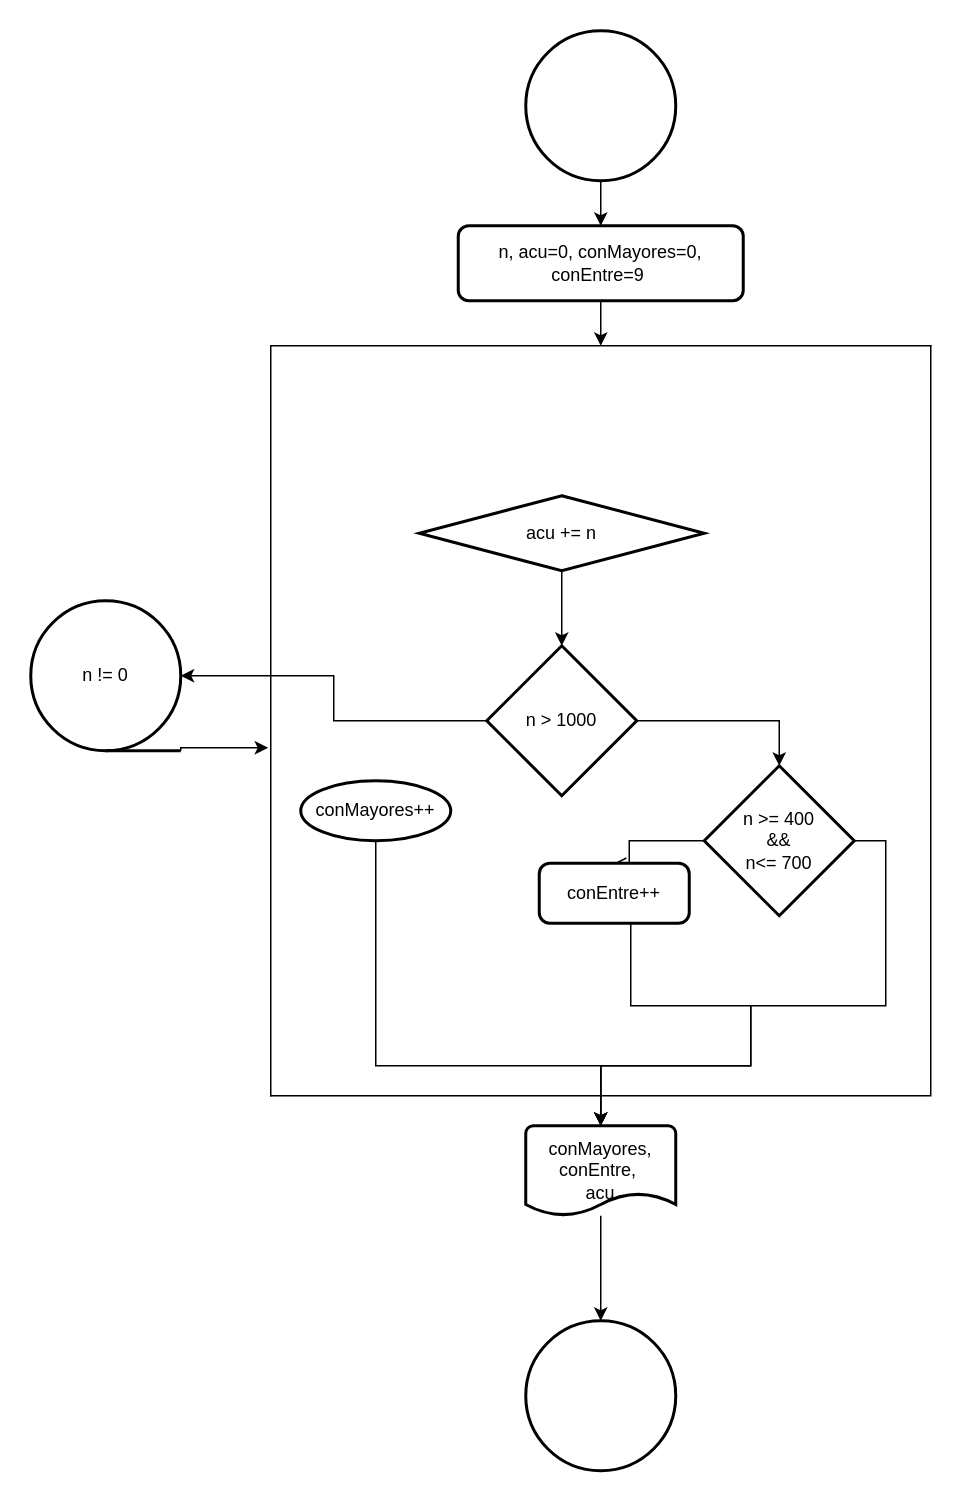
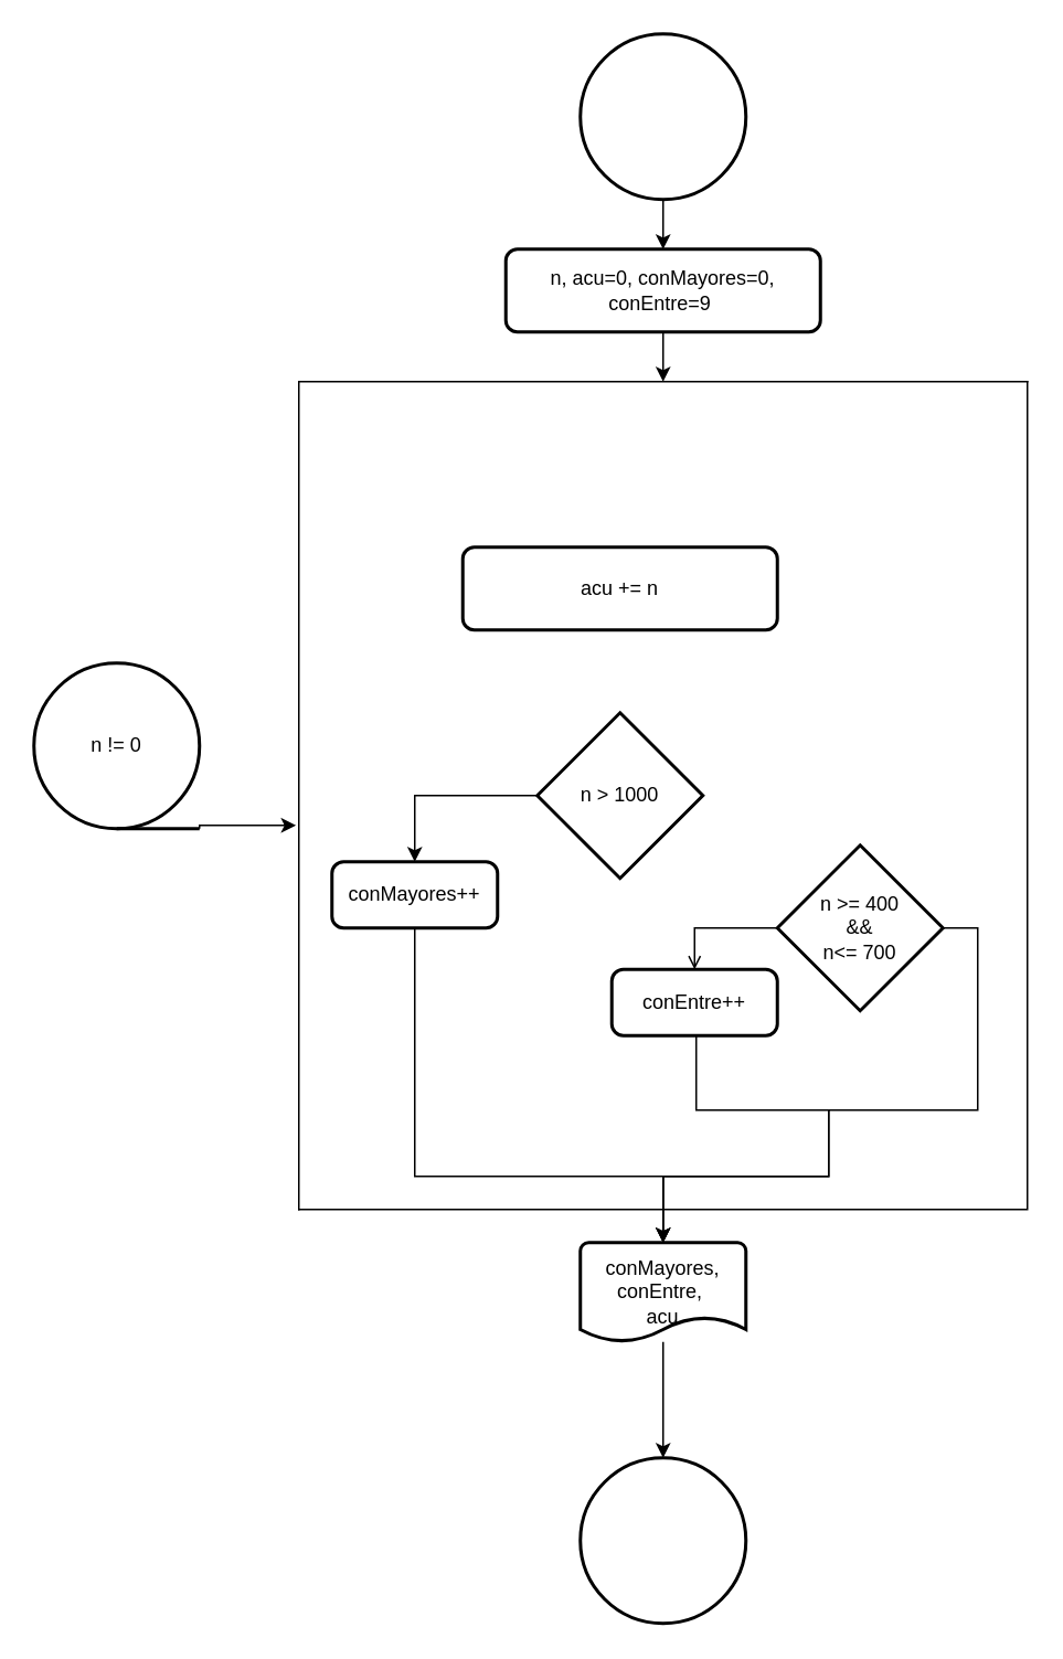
- <mxCell id="10" value="acu += n&lt;br&gt;" style="rhombus;whiteSpace=wrap;html=1;absoluteArcSize=1;arcSize=14;strokeWidth=2;" parent="1" vertex="1"><mxGeometry x="279" y="330" width="190" height="50" as="geometry" /></mxCell>
+ <mxCell id="10" value="acu += n&lt;br&gt;" style="rounded=1;whiteSpace=wrap;html=1;absoluteArcSize=1;arcSize=14;strokeWidth=2;" parent="1" vertex="1"><mxGeometry x="279" y="330" width="190" height="50" as="geometry" /></mxCell>
- <mxCell id="9" style="edgeStyle=orthogonalEdgeStyle;rounded=0;orthogonalLoop=1;jettySize=auto;html=1;entryX=0.5;entryY=0;entryDx=0;entryDy=0;entryPerimeter=0;" parent="1" source="10" target="13" edge="1"><mxGeometry relative="1" as="geometry" /></mxCell>
- <mxCell id="11" style="edgeStyle=orthogonalEdgeStyle;rounded=0;orthogonalLoop=1;jettySize=auto;html=1;" parent="1" source="13" target="6" edge="1"><mxGeometry relative="1" as="geometry" /></mxCell>
+ <mxCell id="11" style="edgeStyle=orthogonalEdgeStyle;rounded=0;orthogonalLoop=1;jettySize=auto;html=1;entryX=0.5;entryY=0;entryDx=0;entryDy=0;" parent="1" source="13" target="15" edge="1"><mxGeometry relative="1" as="geometry" /></mxCell>
- <mxCell id="12" style="edgeStyle=orthogonalEdgeStyle;rounded=0;orthogonalLoop=1;jettySize=auto;html=1;entryX=0.5;entryY=0;entryDx=0;entryDy=0;entryPerimeter=0;" parent="1" source="13" target="18" edge="1"><mxGeometry relative="1" as="geometry" /></mxCell>
- <mxCell id="15" value="conMayores++" style="ellipse;whiteSpace=wrap;html=1;absoluteArcSize=1;arcSize=14;strokeWidth=2;" parent="1" vertex="1"><mxGeometry x="200" y="520" width="100" height="40" as="geometry" /></mxCell>
+ <mxCell id="15" value="conMayores++" style="rounded=1;whiteSpace=wrap;html=1;absoluteArcSize=1;arcSize=14;strokeWidth=2;" parent="1" vertex="1"><mxGeometry x="200" y="520" width="100" height="40" as="geometry" /></mxCell>
- <mxCell id="20" value="conEntre++" style="rounded=1;whiteSpace=wrap;html=1;absoluteArcSize=1;arcSize=14;strokeWidth=2;" parent="1" vertex="1"><mxGeometry x="359" y="575" width="100" height="40" as="geometry" /></mxCell>
+ <mxCell id="20" value="conEntre++" style="rounded=1;whiteSpace=wrap;html=1;absoluteArcSize=1;arcSize=14;strokeWidth=2;" parent="1" vertex="1"><mxGeometry x="369" y="585" width="100" height="40" as="geometry" /></mxCell>
